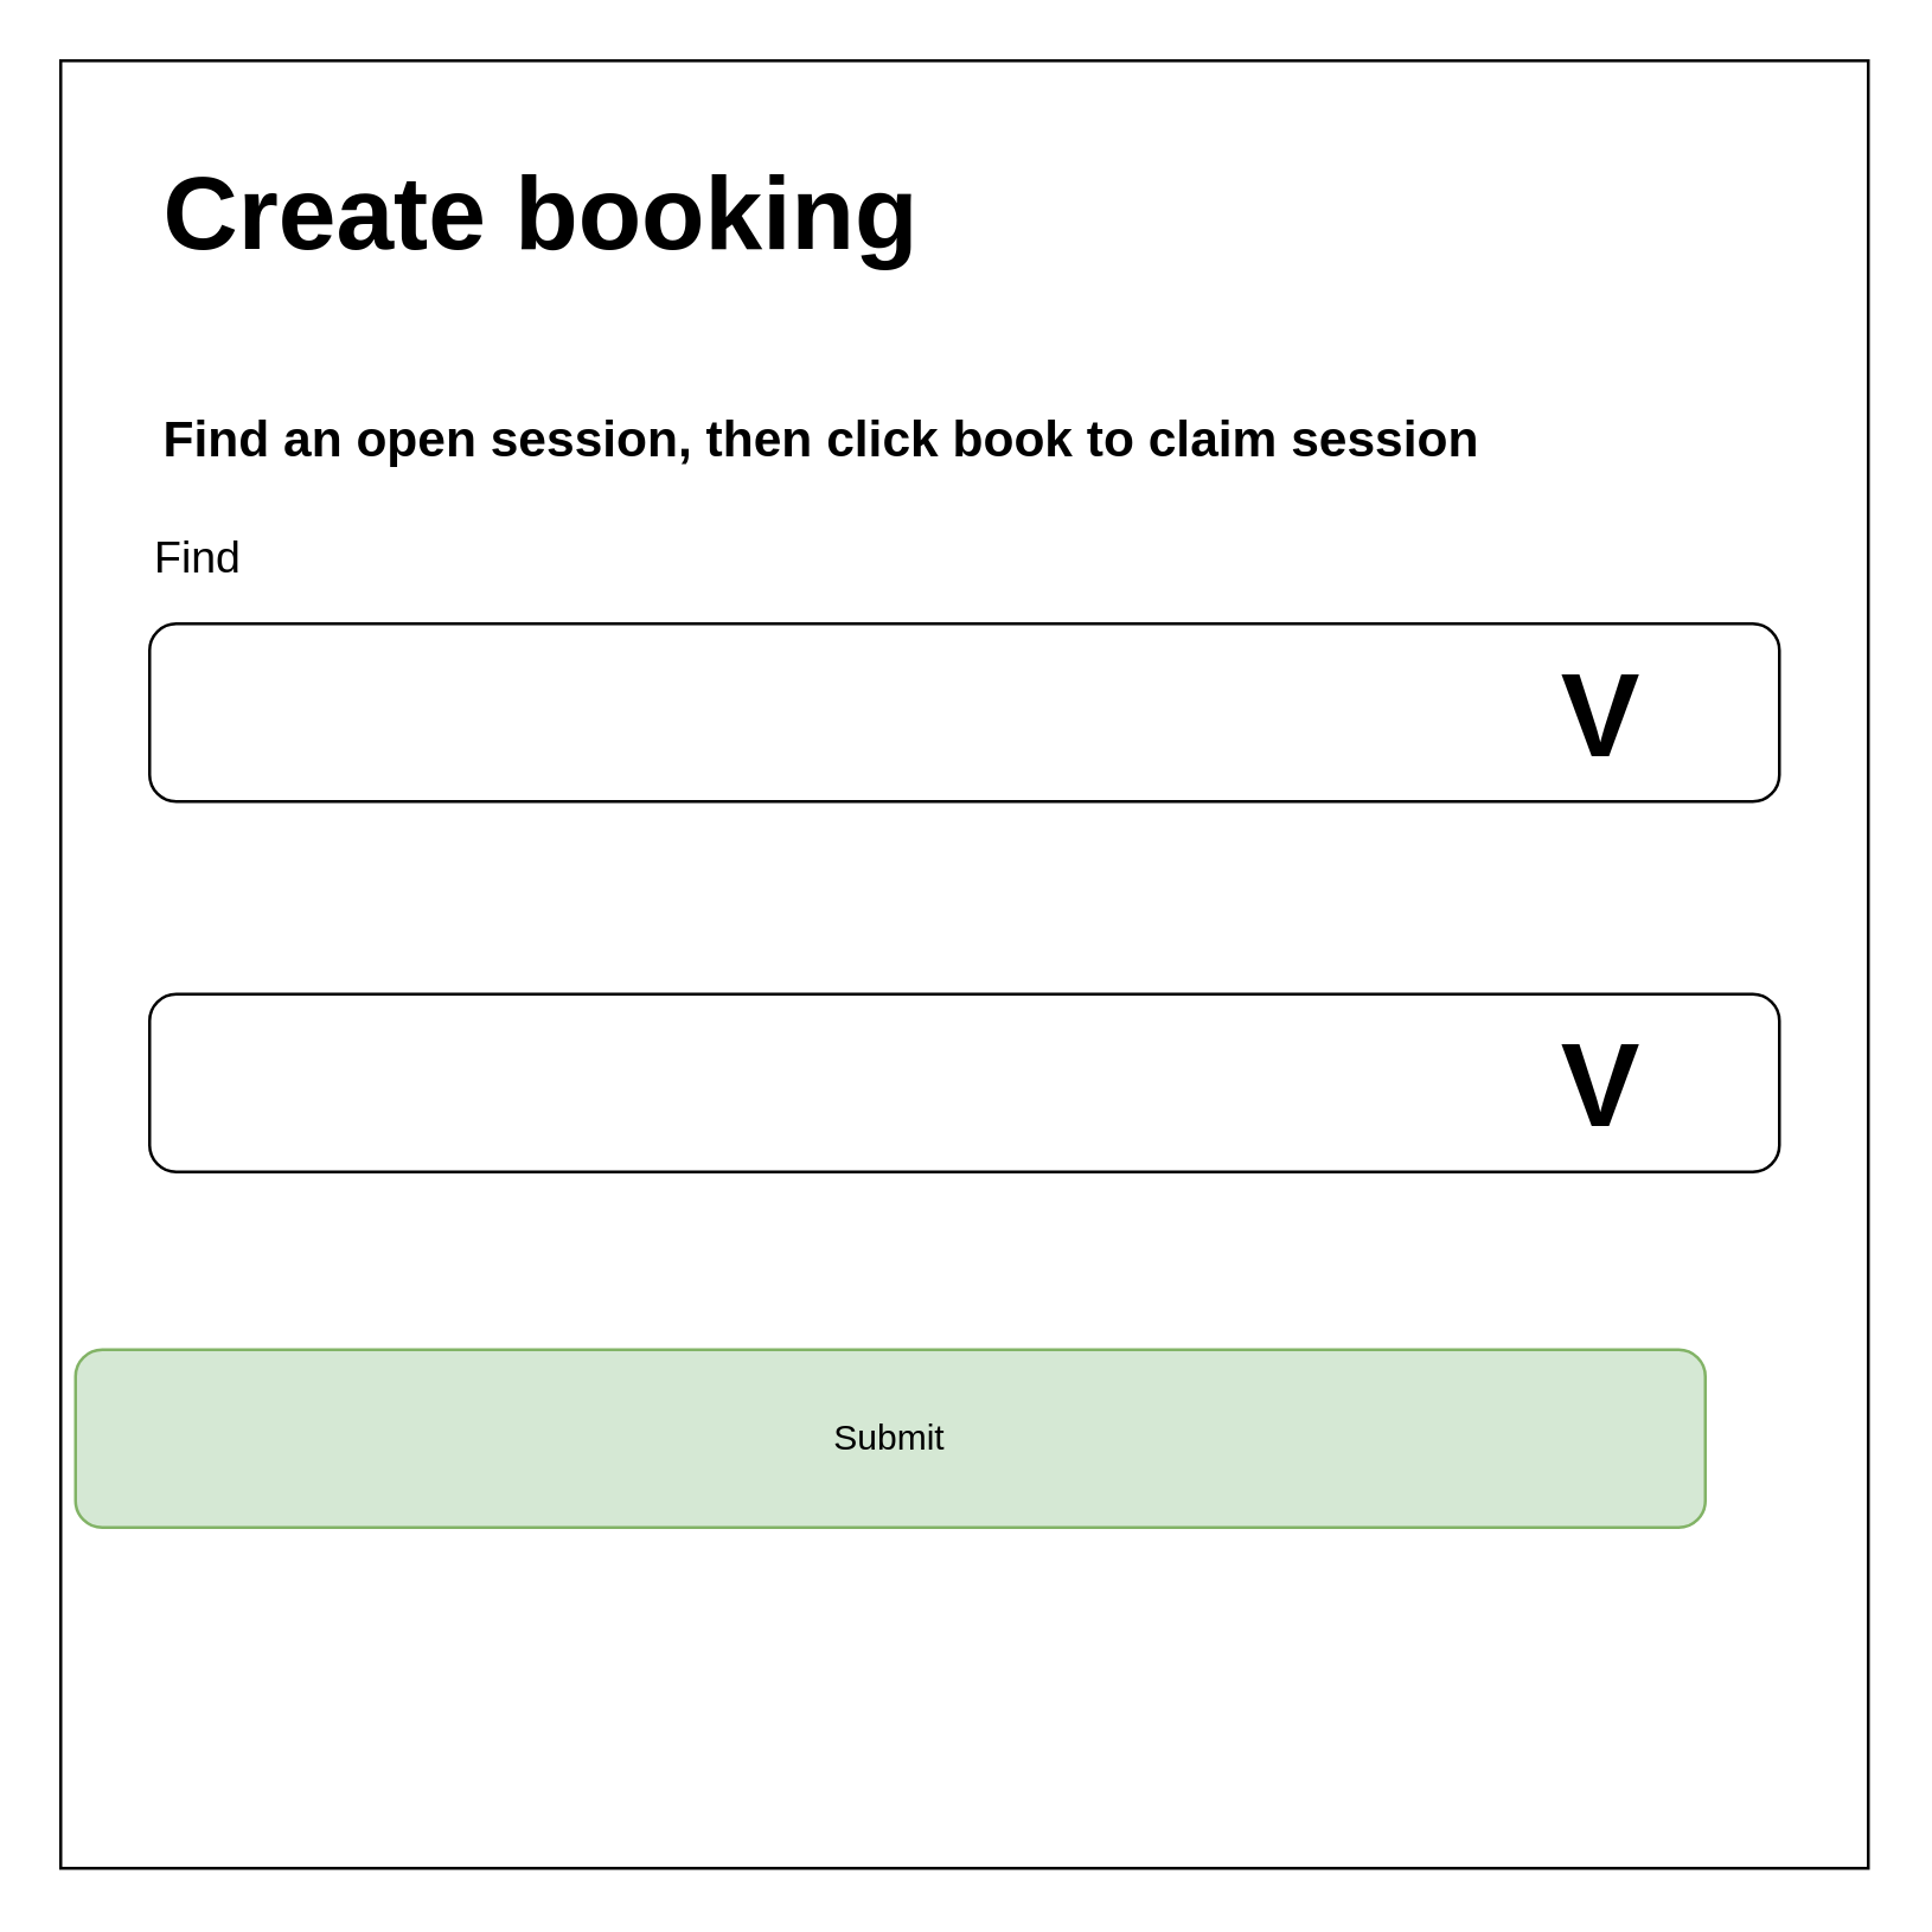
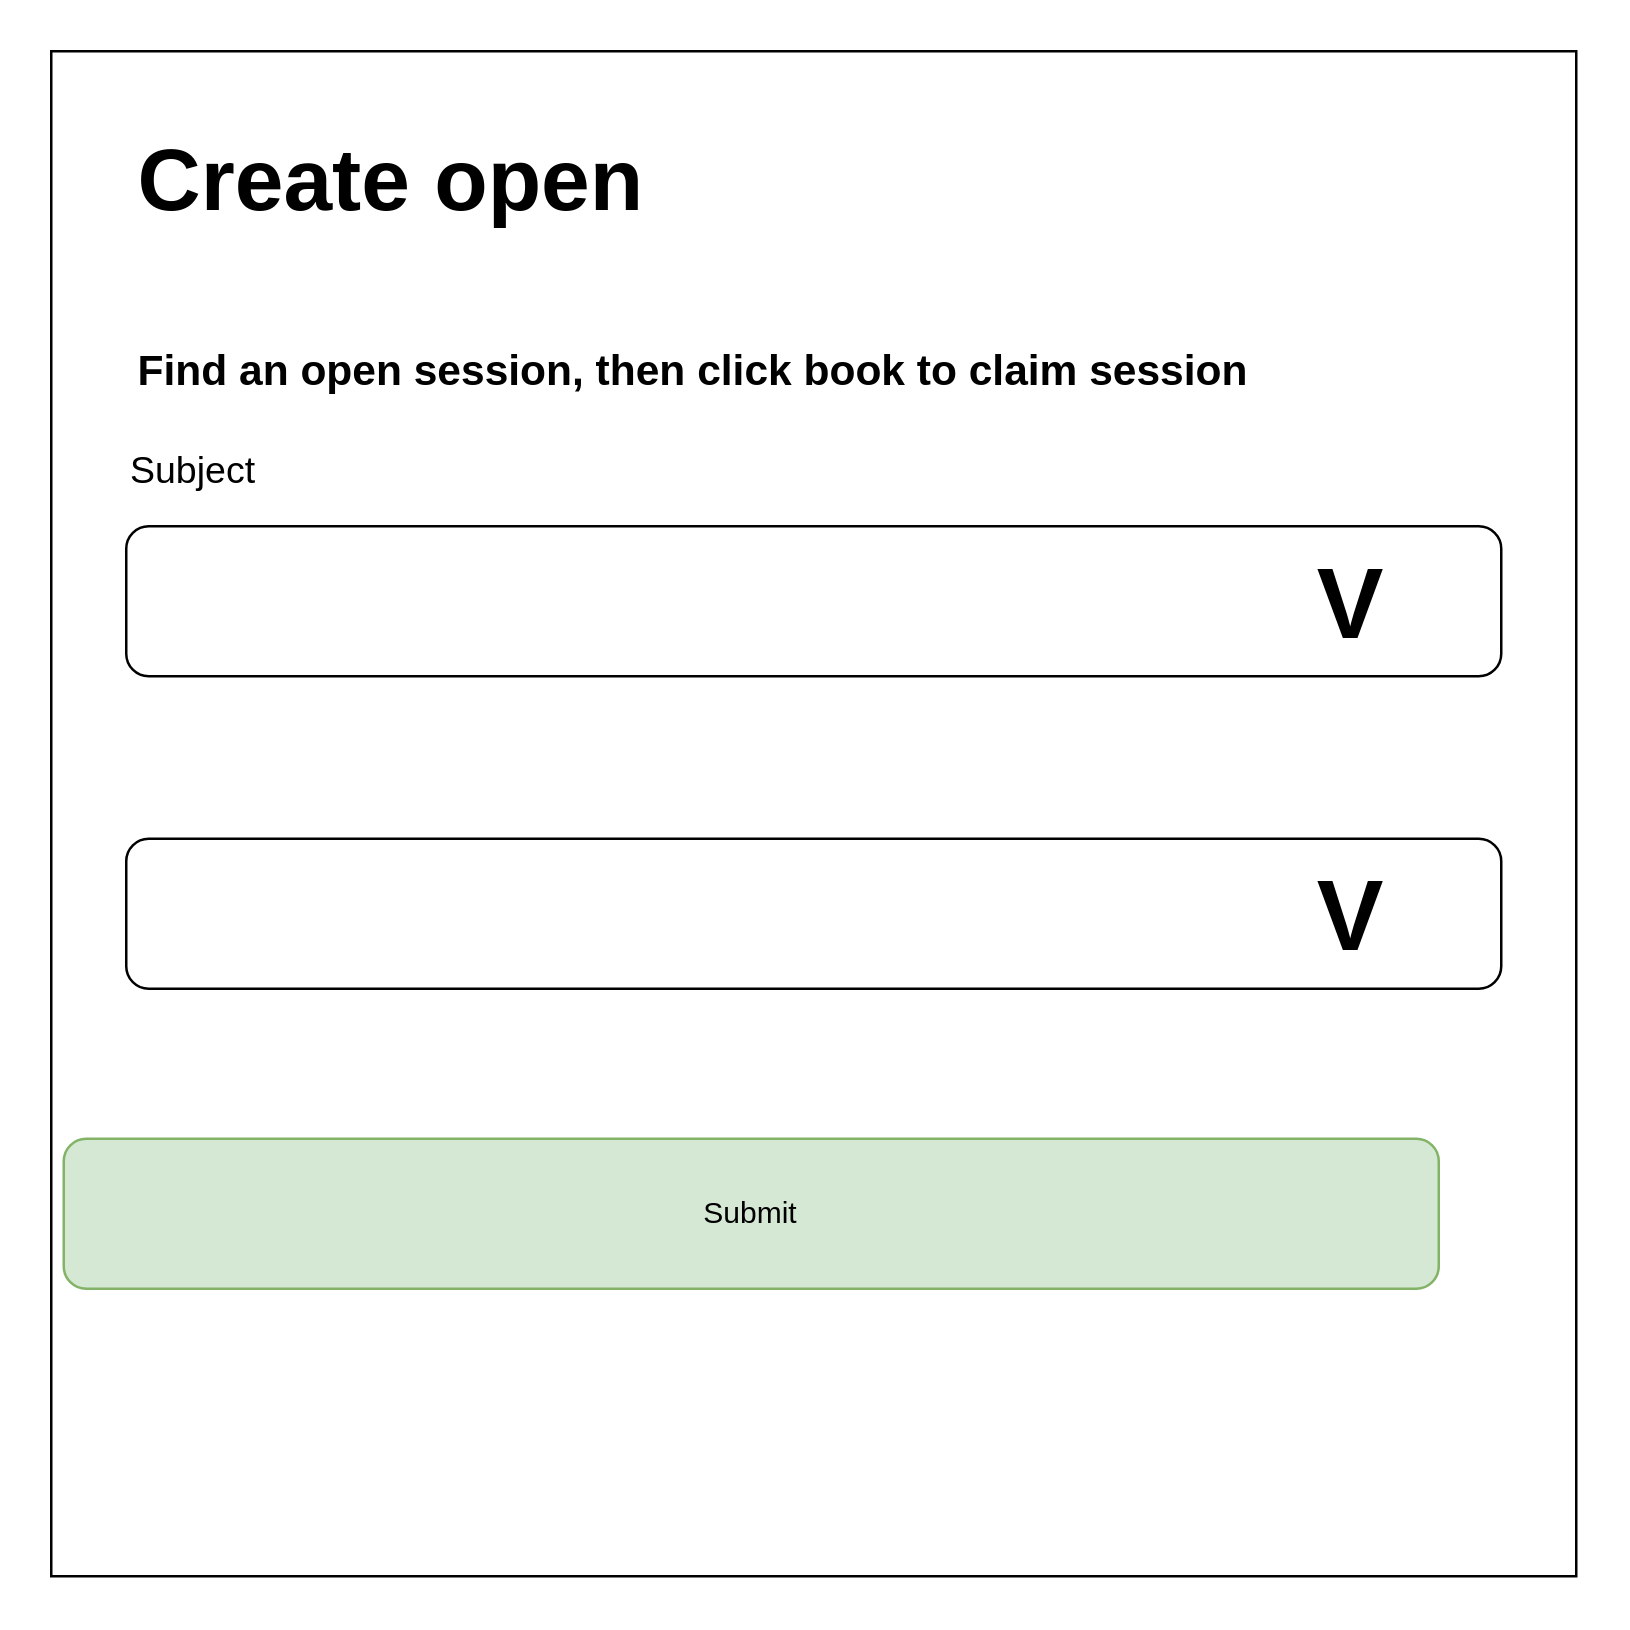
- <mxCell id="5" value="&lt;h1 style=&quot;&quot;&gt;&lt;font style=&quot;font-size: 35px;&quot;&gt;Create booking&lt;/font&gt;&lt;/h1&gt;" style="text;html=1;strokeColor=none;fillColor=none;spacing=5;spacingTop=-20;whiteSpace=wrap;overflow=hidden;rounded=0;fontSize=23;" parent="1" vertex="1"><mxGeometry x="50" y="20" width="500" height="90" as="geometry" /></mxCell>
+ <mxCell id="5" value="&lt;h1 style=&quot;&quot;&gt;&lt;font style=&quot;font-size: 35px;&quot;&gt;Create open&lt;/font&gt;&lt;/h1&gt;" style="text;html=1;strokeColor=none;fillColor=none;spacing=5;spacingTop=-20;whiteSpace=wrap;overflow=hidden;rounded=0;fontSize=23;" parent="1" vertex="1"><mxGeometry x="50" y="20" width="500" height="90" as="geometry" /></mxCell>
- <mxCell id="7" value="&lt;font style=&quot;font-size: 15px;&quot;&gt;Find&lt;/font&gt;" style="text;html=1;strokeColor=none;fillColor=none;align=left;verticalAlign=middle;whiteSpace=wrap;rounded=0;fontSize=35;" parent="1" vertex="1"><mxGeometry x="50" y="160" width="140" height="40" as="geometry" /></mxCell>
+ <mxCell id="7" value="&lt;font style=&quot;font-size: 15px;&quot;&gt;Subject&lt;/font&gt;" style="text;html=1;strokeColor=none;fillColor=none;align=left;verticalAlign=middle;whiteSpace=wrap;rounded=0;fontSize=35;" parent="1" vertex="1"><mxGeometry x="50" y="160" width="140" height="40" as="geometry" /></mxCell>
